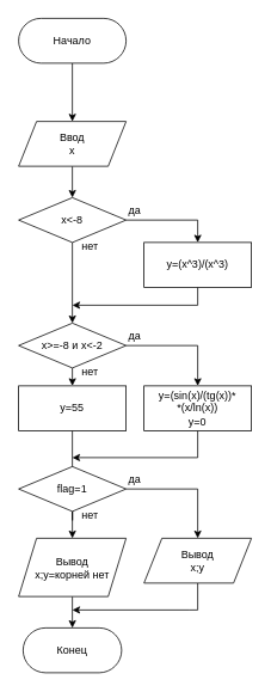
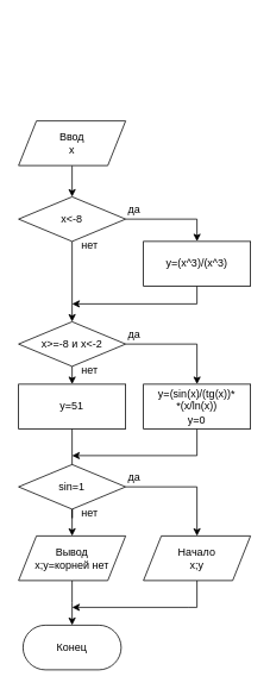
- <mxCell id="3" value="&lt;font style=&quot;vertical-align: inherit;&quot;&gt;&lt;font style=&quot;vertical-align: inherit;&quot;&gt;Начало&lt;br&gt;&lt;/font&gt;&lt;/font&gt;" style="rounded=1;whiteSpace=wrap;html=1;arcSize=50;" parent="1" vertex="1"><mxGeometry x="20" y="20" width="120" height="50" as="geometry" /></mxCell>
- <mxCell id="2" value="" style="edgeStyle=orthogonalEdgeStyle;rounded=0;orthogonalLoop=1;jettySize=auto;html=1;" parent="1" source="3" target="30" edge="1"><mxGeometry relative="1" as="geometry" /></mxCell>
- <mxCell id="15" value="y=55" style="rounded=0;whiteSpace=wrap;html=1;" parent="1" vertex="1"><mxGeometry x="20" y="430" width="120" height="50" as="geometry" /></mxCell>
+ <mxCell id="15" value="y=51" style="rounded=0;whiteSpace=wrap;html=1;" parent="1" vertex="1"><mxGeometry x="20" y="430" width="120" height="50" as="geometry" /></mxCell>
- <mxCell id="18" value="flag=1" style="rhombus;whiteSpace=wrap;html=1;" parent="1" vertex="1"><mxGeometry x="20" y="520" width="120" height="50" as="geometry" /></mxCell>
+ <mxCell id="18" value="sin=1" style="rhombus;whiteSpace=wrap;html=1;" parent="1" vertex="1"><mxGeometry x="20" y="520" width="120" height="50" as="geometry" /></mxCell>
- <mxCell id="20" value="Вывод&lt;br&gt;x;y" style="shape=parallelogram;perimeter=parallelogramPerimeter;whiteSpace=wrap;html=1;fixedSize=1;" parent="1" vertex="1"><mxGeometry x="160" y="600" width="120" height="50" as="geometry" /></mxCell>
+ <mxCell id="20" value="Начало&lt;br&gt;x;y" style="shape=parallelogram;perimeter=parallelogramPerimeter;whiteSpace=wrap;html=1;fixedSize=1;" parent="1" vertex="1"><mxGeometry x="160" y="600" width="120" height="50" as="geometry" /></mxCell>
- <mxCell id="22" value="Вывод&lt;br&gt;x;y=корней нет" style="shape=parallelogram;perimeter=parallelogramPerimeter;whiteSpace=wrap;html=1;fixedSize=1;" parent="1" vertex="1"><mxGeometry x="20" y="600" width="120" height="65" as="geometry" /></mxCell>
+ <mxCell id="22" value="Вывод&lt;br&gt;x;y=корней нет" style="shape=parallelogram;perimeter=parallelogramPerimeter;whiteSpace=wrap;html=1;fixedSize=1;" parent="1" vertex="1"><mxGeometry x="20" y="600" width="120" height="50" as="geometry" /></mxCell>
